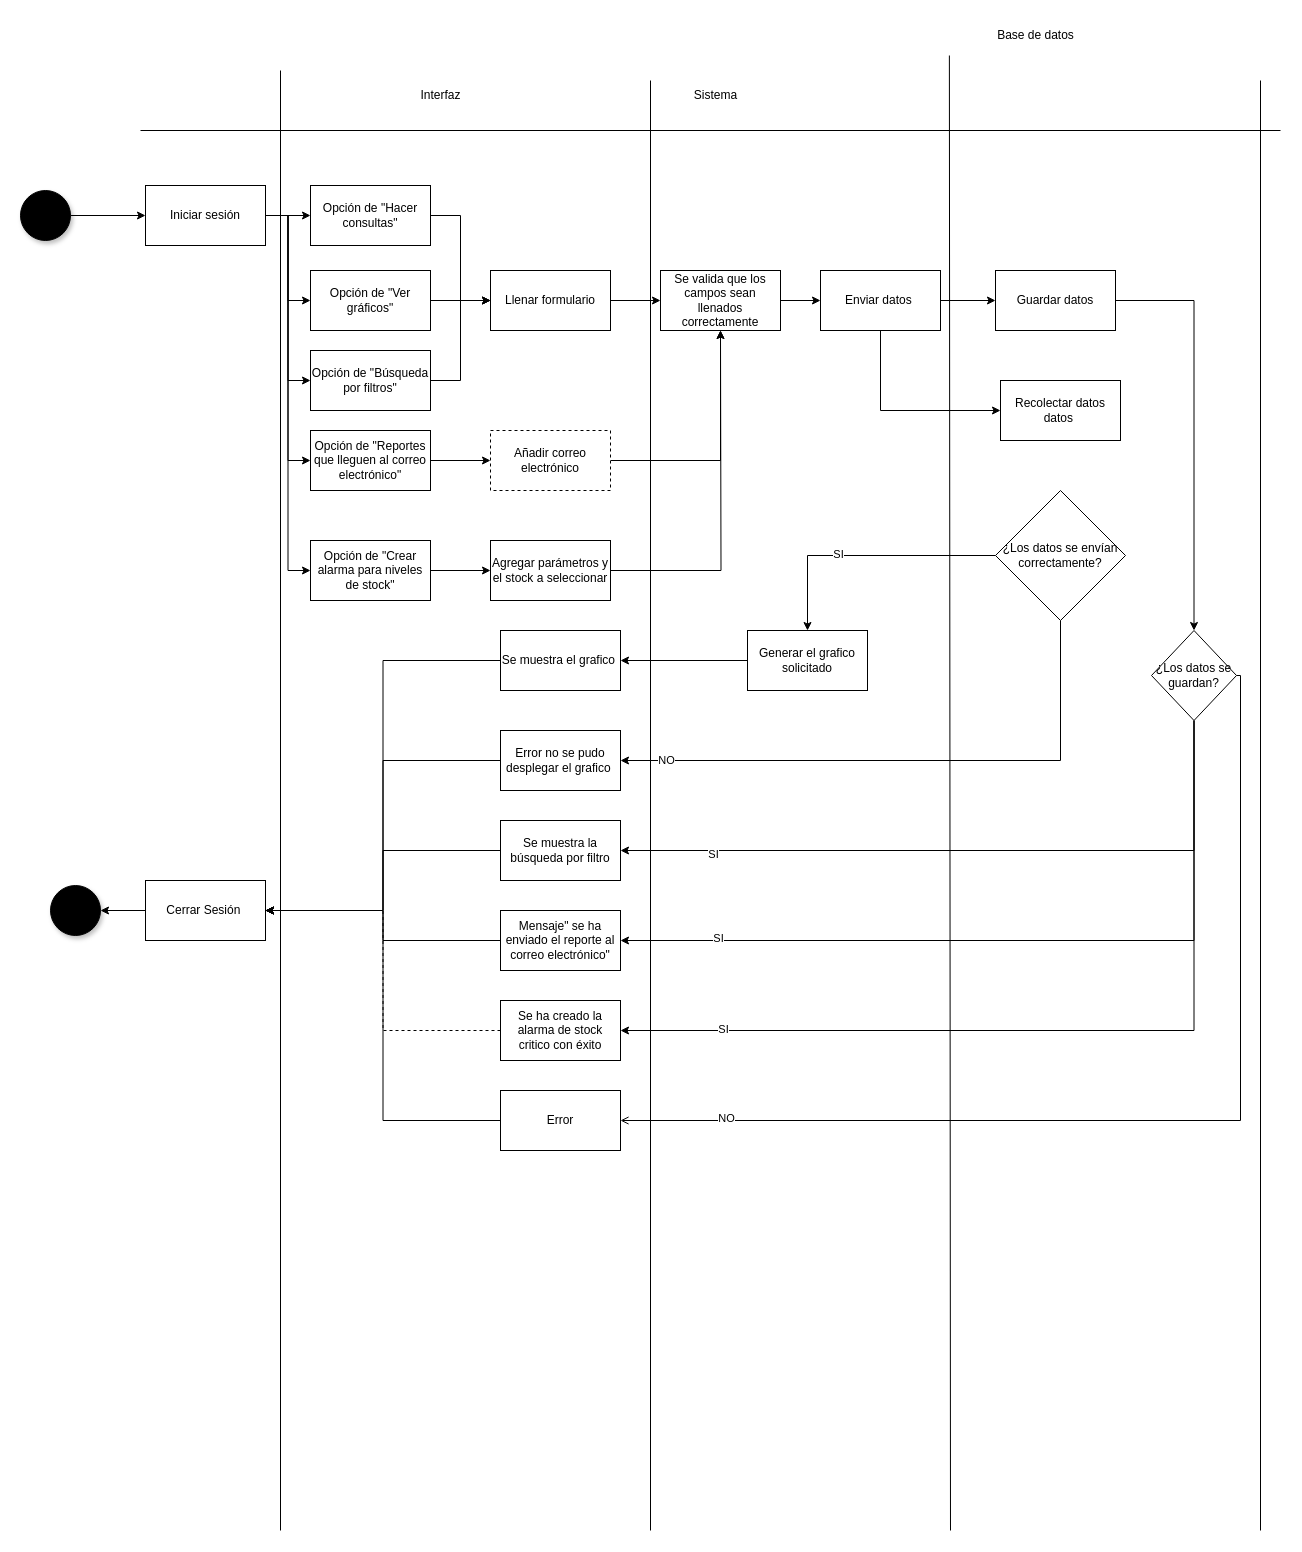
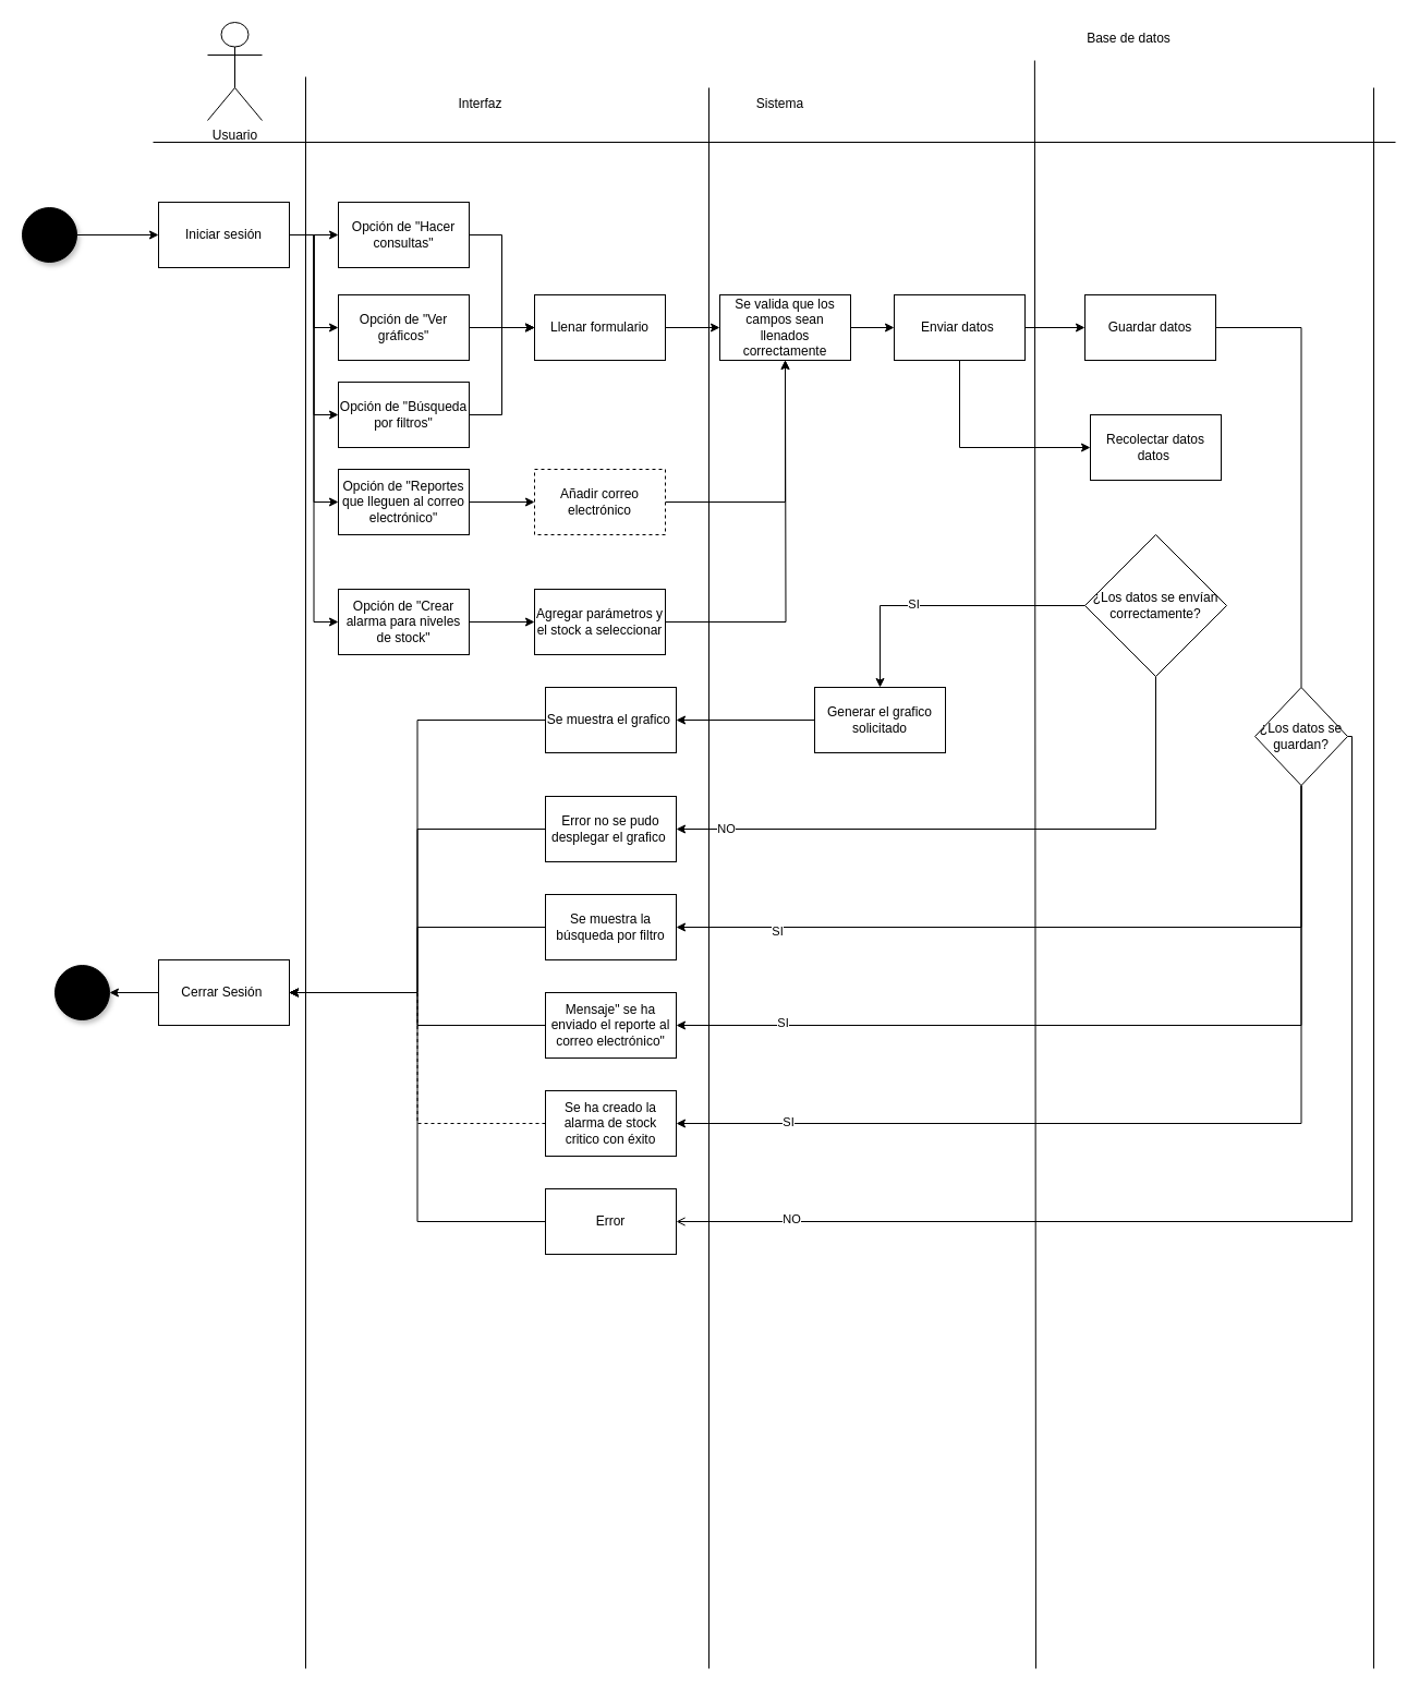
+ <mxCell id="7" value="Usuario" style="shape=umlActor;verticalLabelPosition=bottom;verticalAlign=top;html=1;outlineConnect=0;" vertex="1" parent="1"><mxGeometry x="190" y="20" width="50" height="90" as="geometry" /></mxCell>
- <mxCell id="22" style="edgeStyle=orthogonalEdgeStyle;rounded=0;orthogonalLoop=1;jettySize=auto;html=1;exitX=1;exitY=0.5;exitDx=0;exitDy=0;entryX=0.5;entryY=0;entryDx=0;entryDy=0;" edge="1" parent="1" source="23" target="34"><mxGeometry relative="1" as="geometry" /></mxCell>
+ <mxCell id="22" style="edgeStyle=orthogonalEdgeStyle;rounded=0;orthogonalLoop=1;jettySize=auto;html=1;exitX=1;exitY=0.5;exitDx=0;exitDy=0;entryX=0.5;entryY=0;entryDx=0;entryDy=0;endArrow=none;" edge="1" parent="1" source="23" target="34"><mxGeometry relative="1" as="geometry" /></mxCell>
